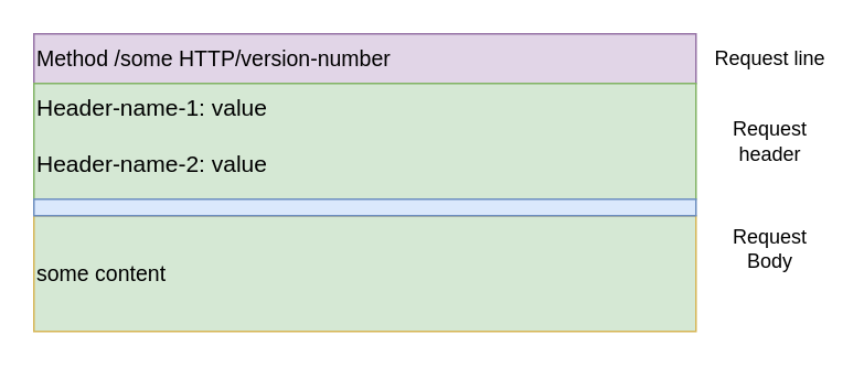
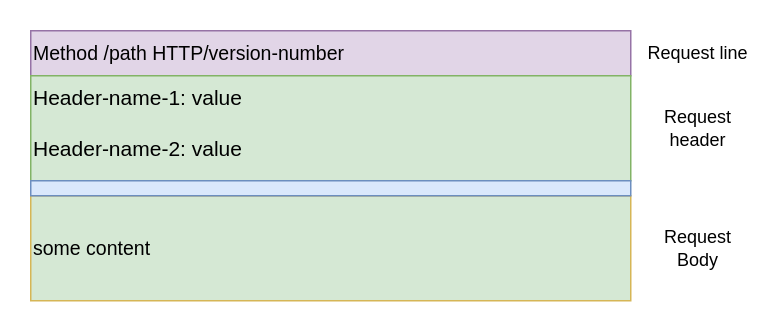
- <mxCell id="2" value="Method /some HTTP/version-number&amp;nbsp; &amp;nbsp; &amp;nbsp; &amp;nbsp; &amp;nbsp; &amp;nbsp; &amp;nbsp; &amp;nbsp; &amp;nbsp; &amp;nbsp; &amp;nbsp; &amp;nbsp; &amp;nbsp; &amp;nbsp; &amp;nbsp; &amp;nbsp; &amp;nbsp; &amp;nbsp; &amp;nbsp; &amp;nbsp;&amp;nbsp;" style="rounded=0;whiteSpace=wrap;html=1;fillColor=#e1d5e7;strokeColor=#9673a6;align=left;fontSize=13;" parent="1" vertex="1"><mxGeometry x="20" y="20" width="400" height="30" as="geometry" /></mxCell>
+ <mxCell id="2" value="Method /path HTTP/version-number&amp;nbsp; &amp;nbsp; &amp;nbsp; &amp;nbsp; &amp;nbsp; &amp;nbsp; &amp;nbsp; &amp;nbsp; &amp;nbsp; &amp;nbsp; &amp;nbsp; &amp;nbsp; &amp;nbsp; &amp;nbsp; &amp;nbsp; &amp;nbsp; &amp;nbsp; &amp;nbsp; &amp;nbsp; &amp;nbsp;&amp;nbsp;" style="rounded=0;whiteSpace=wrap;html=1;fillColor=#e1d5e7;strokeColor=#9673a6;align=left;fontSize=13;" parent="1" vertex="1"><mxGeometry x="20" y="20" width="400" height="30" as="geometry" /></mxCell>
- <mxCell id="8" value="Request Body" style="text;html=1;strokeColor=none;fillColor=none;align=center;verticalAlign=middle;whiteSpace=wrap;rounded=0;" parent="1" vertex="1"><mxGeometry x="430" y="140" width="70" height="20" as="geometry" /></mxCell>
+ <mxCell id="8" value="Request Body" style="text;html=1;strokeColor=none;fillColor=none;align=center;verticalAlign=middle;whiteSpace=wrap;rounded=0;" parent="1" vertex="1"><mxGeometry x="430" y="155" width="70" height="20" as="geometry" /></mxCell>
